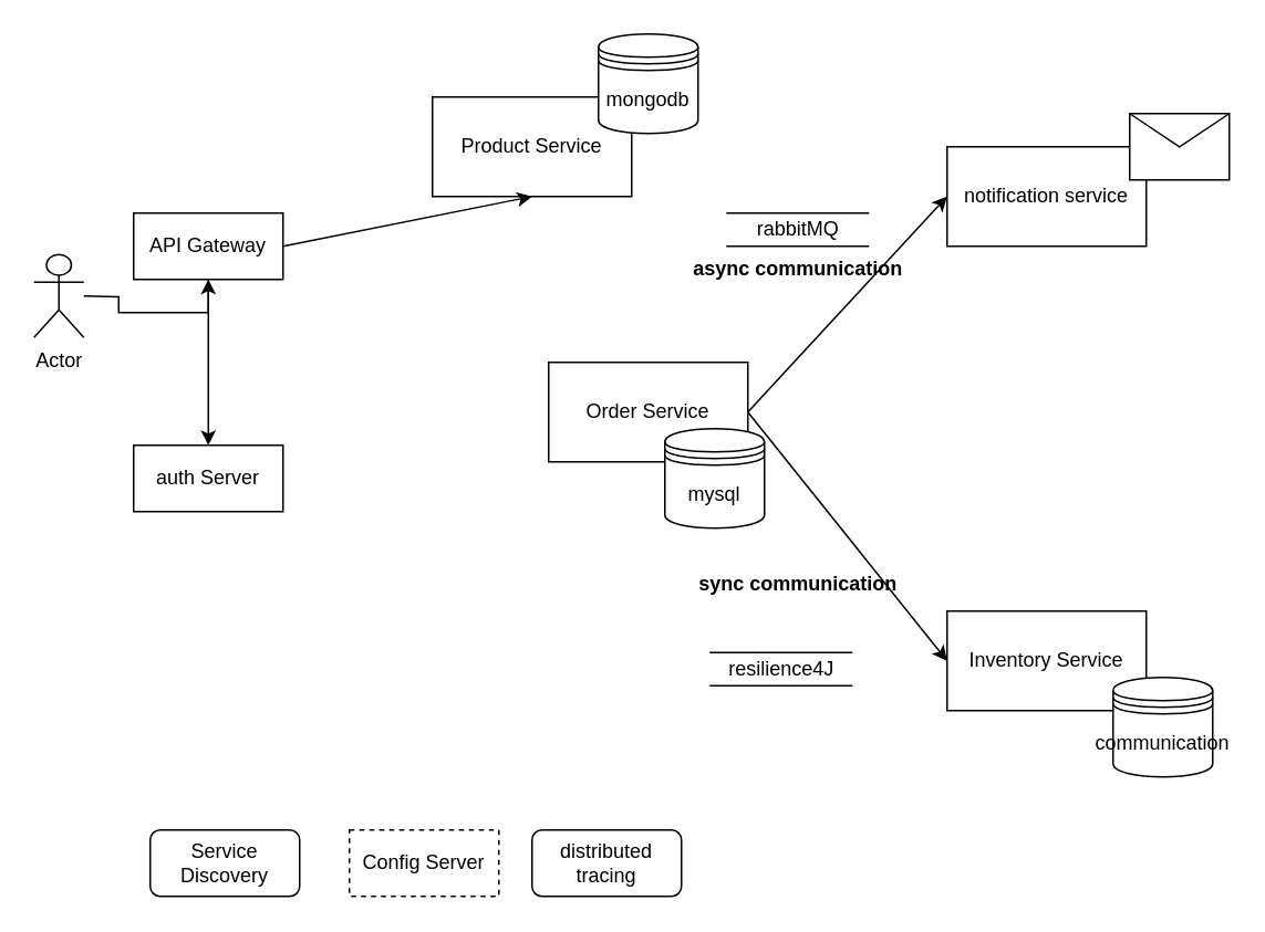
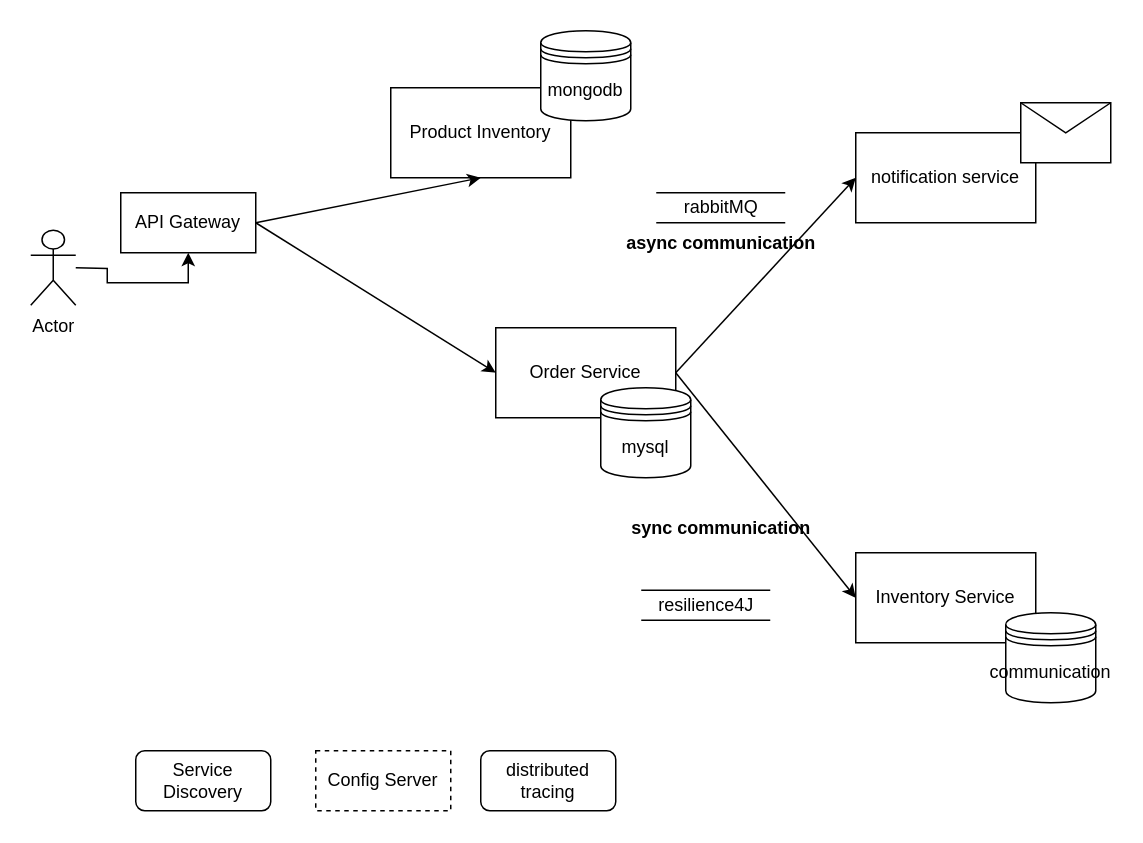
- <mxCell id="6" value="Product Service" style="rounded=0;whiteSpace=wrap;html=1;" vertex="1" parent="1"><mxGeometry x="260" y="58" width="120" height="60" as="geometry" /></mxCell>
+ <mxCell id="6" value="Product Inventory" style="rounded=0;whiteSpace=wrap;html=1;" vertex="1" parent="1"><mxGeometry x="260" y="58" width="120" height="60" as="geometry" /></mxCell>
+ <mxCell id="21" value="" style="endArrow=classic;html=1;rounded=0;exitX=1;exitY=0.5;exitDx=0;exitDy=0;entryX=0;entryY=0.5;entryDx=0;entryDy=0;" edge="1" parent="1" source="5" target="7"><mxGeometry width="50" height="50" relative="1" as="geometry"><mxPoint x="260" y="338" as="sourcePoint" /><mxPoint x="330" y="128" as="targetPoint" /></mxGeometry></mxCell>
- <mxCell id="4" style="edgeStyle=orthogonalEdgeStyle;rounded=0;orthogonalLoop=1;jettySize=auto;html=1;entryX=0.5;entryY=0;entryDx=0;entryDy=0;" edge="1" parent="1" source="5" target="22"><mxGeometry relative="1" as="geometry" /></mxCell>
- <mxCell id="22" value="auth Server" style="rounded=0;whiteSpace=wrap;html=1;" vertex="1" parent="1"><mxGeometry x="80" y="268" width="90" height="40" as="geometry" /></mxCell>
